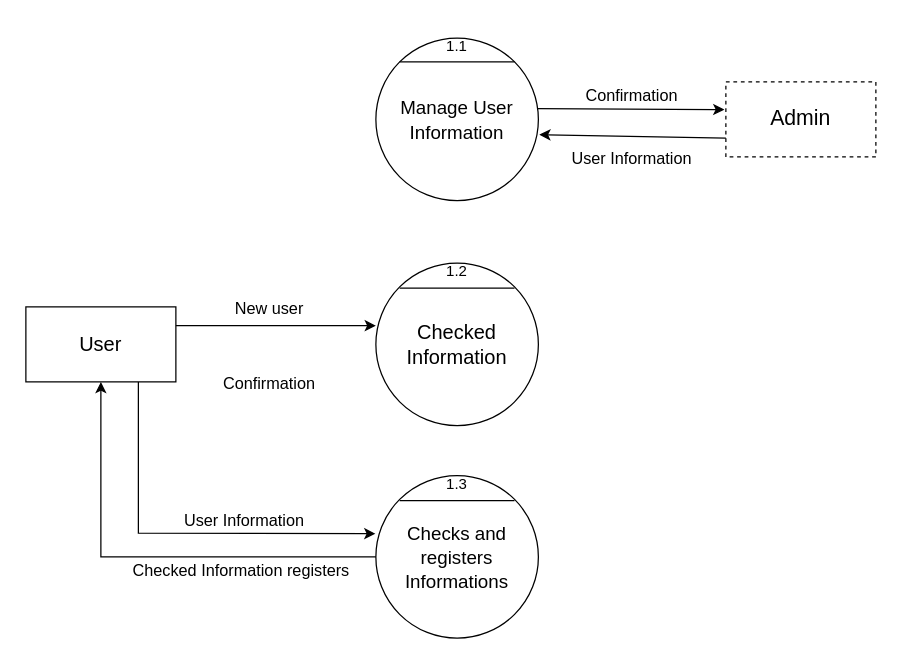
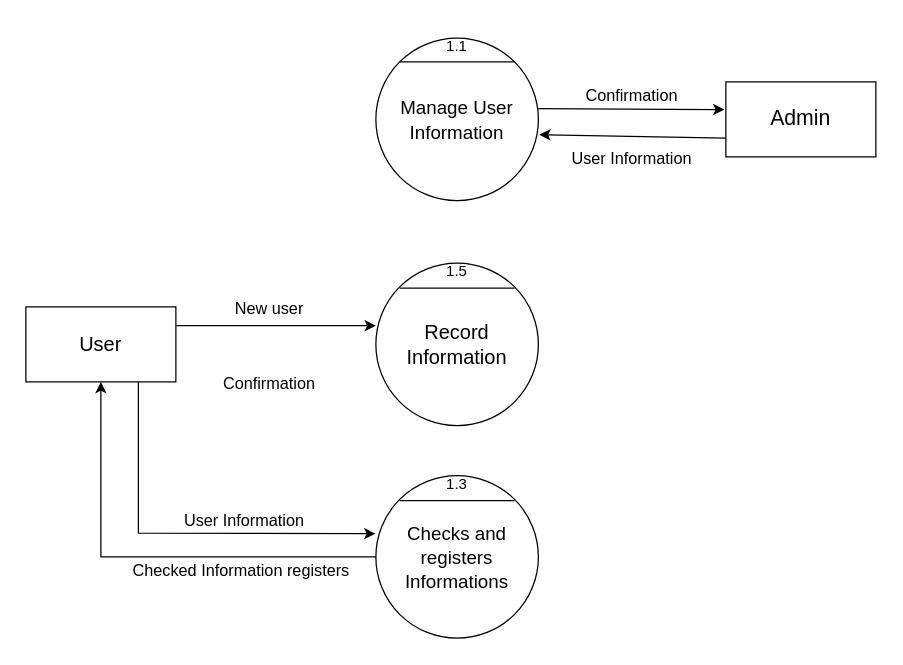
- <mxCell id="19" value="&lt;font style=&quot;font-size: 17px&quot;&gt;Admin&lt;/font&gt;" style="rounded=0;whiteSpace=wrap;html=1;fontSize=13;dashed=1;" parent="1" vertex="1"><mxGeometry x="580" y="65" width="120" height="60" as="geometry" /></mxCell>
+ <mxCell id="19" value="&lt;font style=&quot;font-size: 17px&quot;&gt;Admin&lt;/font&gt;" style="rounded=0;whiteSpace=wrap;html=1;fontSize=13;" parent="1" vertex="1"><mxGeometry x="580" y="65" width="120" height="60" as="geometry" /></mxCell>
- <mxCell id="10" value="&lt;font style=&quot;font-size: 12px&quot;&gt;1.2&lt;/font&gt;" style="text;html=1;strokeColor=none;fillColor=none;align=center;verticalAlign=middle;whiteSpace=wrap;rounded=0;fontSize=16;" parent="1" vertex="1"><mxGeometry x="335" y="200" width="60" height="30" as="geometry" /></mxCell>
+ <mxCell id="10" value="&lt;font style=&quot;font-size: 12px&quot;&gt;1.5&lt;/font&gt;" style="text;html=1;strokeColor=none;fillColor=none;align=center;verticalAlign=middle;whiteSpace=wrap;rounded=0;fontSize=16;" parent="1" vertex="1"><mxGeometry x="335" y="200" width="60" height="30" as="geometry" /></mxCell>
- <mxCell id="4" value="&lt;font style=&quot;font-size: 16px&quot;&gt;Checked Information&lt;/font&gt;" style="ellipse;whiteSpace=wrap;html=1;aspect=fixed;fontSize=16;" parent="1" vertex="1"><mxGeometry x="300" y="210" width="130" height="130" as="geometry" /></mxCell>
+ <mxCell id="4" value="&lt;font style=&quot;font-size: 16px&quot;&gt;Record Information&lt;/font&gt;" style="ellipse;whiteSpace=wrap;html=1;aspect=fixed;fontSize=16;" parent="1" vertex="1"><mxGeometry x="300" y="210" width="130" height="130" as="geometry" /></mxCell>
